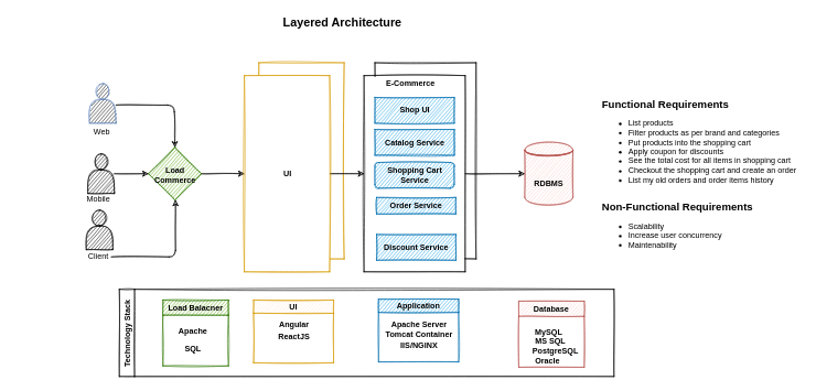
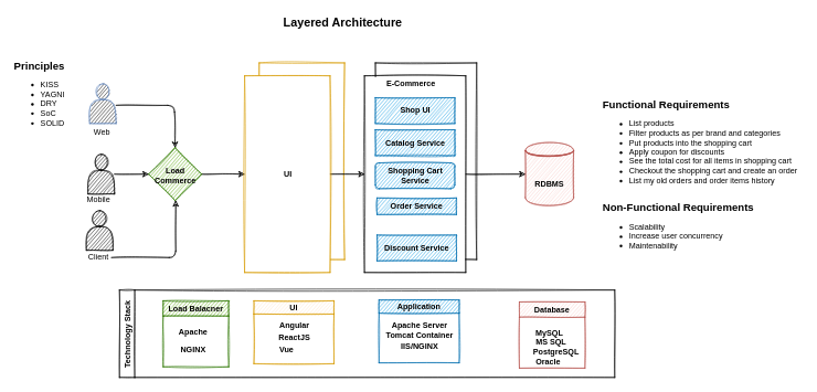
+ <mxCell id="45" value="&lt;font style=&quot;font-size: 16px&quot;&gt;&lt;b&gt;Principles&lt;/b&gt;&lt;/font&gt;&lt;br style=&quot;font-size: 12px&quot;&gt;&lt;ul style=&quot;font-size: 12px&quot;&gt;&lt;li style=&quot;font-size: 12px&quot;&gt;KISS&lt;/li&gt;&lt;li style=&quot;font-size: 12px&quot;&gt;YAGNI&lt;/li&gt;&lt;li style=&quot;font-size: 12px&quot;&gt;DRY&lt;/li&gt;&lt;li style=&quot;font-size: 12px&quot;&gt;SoC&lt;/li&gt;&lt;li style=&quot;font-size: 12px&quot;&gt;SOLID&lt;/li&gt;&lt;/ul&gt;" style="text;html=1;align=left;verticalAlign=middle;resizable=0;points=[];autosize=1;strokeColor=none;fillColor=none;fontSize=12;fontColor=#000000;spacing=1;" vertex="1" parent="1"><mxGeometry x="20" y="88" width="89" height="116" as="geometry" /></mxCell>
- <mxCell id="39" value="SQL" style="text;html=1;align=center;verticalAlign=middle;resizable=0;points=[];autosize=1;strokeColor=none;fillColor=none;fontColor=#000000;fontStyle=1;sketch=1;" vertex="1" parent="37"><mxGeometry x="20.5" y="65.5" width="48" height="18" as="geometry" /></mxCell>
+ <mxCell id="39" value="NGINX" style="text;html=1;align=center;verticalAlign=middle;resizable=0;points=[];autosize=1;strokeColor=none;fillColor=none;fontColor=#000000;fontStyle=1;sketch=1;" vertex="1" parent="37"><mxGeometry x="20.5" y="65.5" width="48" height="18" as="geometry" /></mxCell>
+ <mxCell id="43" value="Vue" style="text;html=1;align=center;verticalAlign=middle;resizable=0;points=[];autosize=1;strokeColor=none;fillColor=none;fontColor=#000000;fontStyle=1;sketch=1;" vertex="1" parent="40"><mxGeometry x="33.5" y="65" width="31" height="18" as="geometry" /></mxCell>
